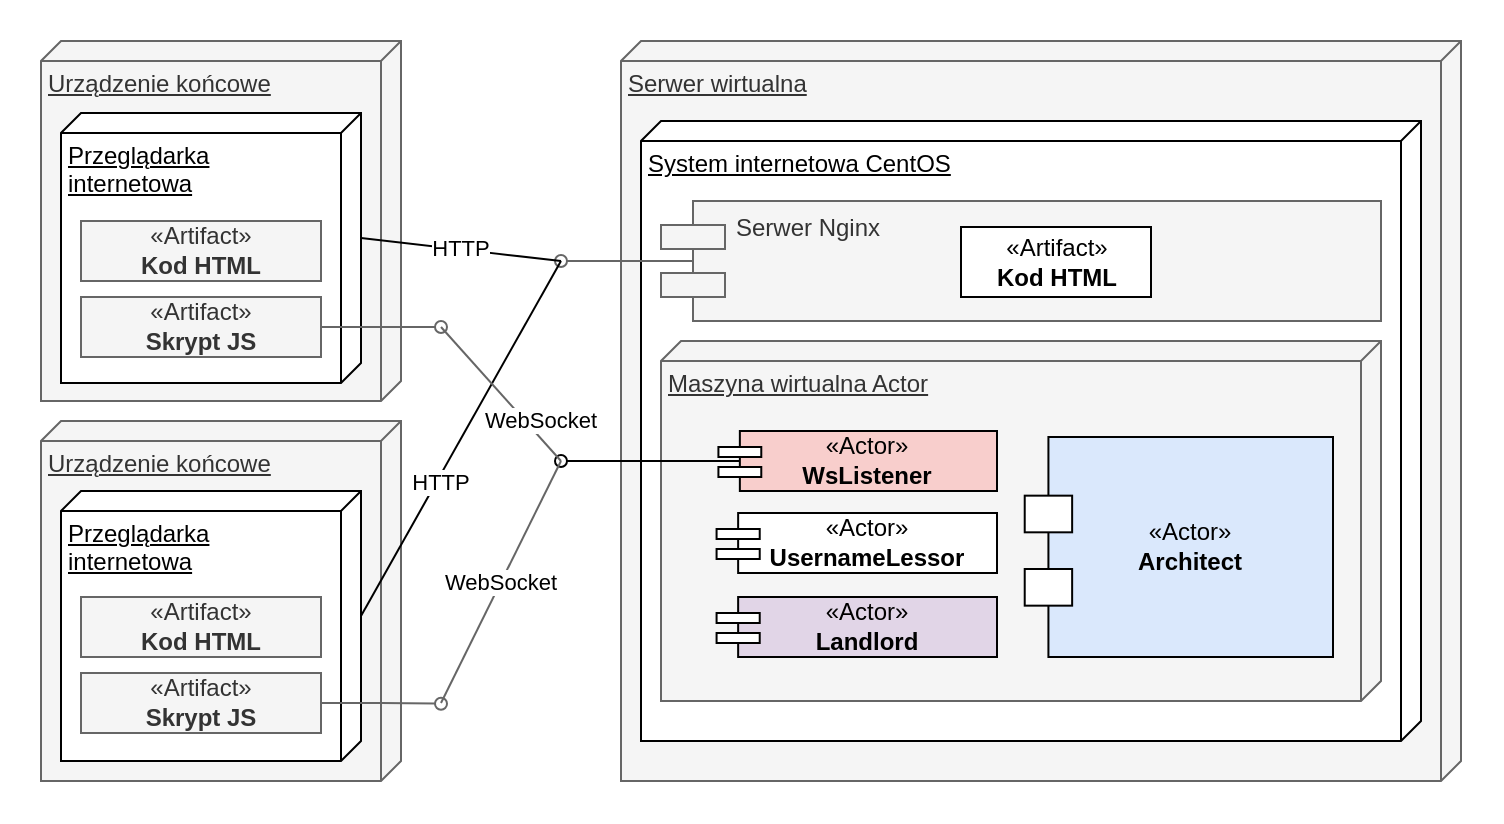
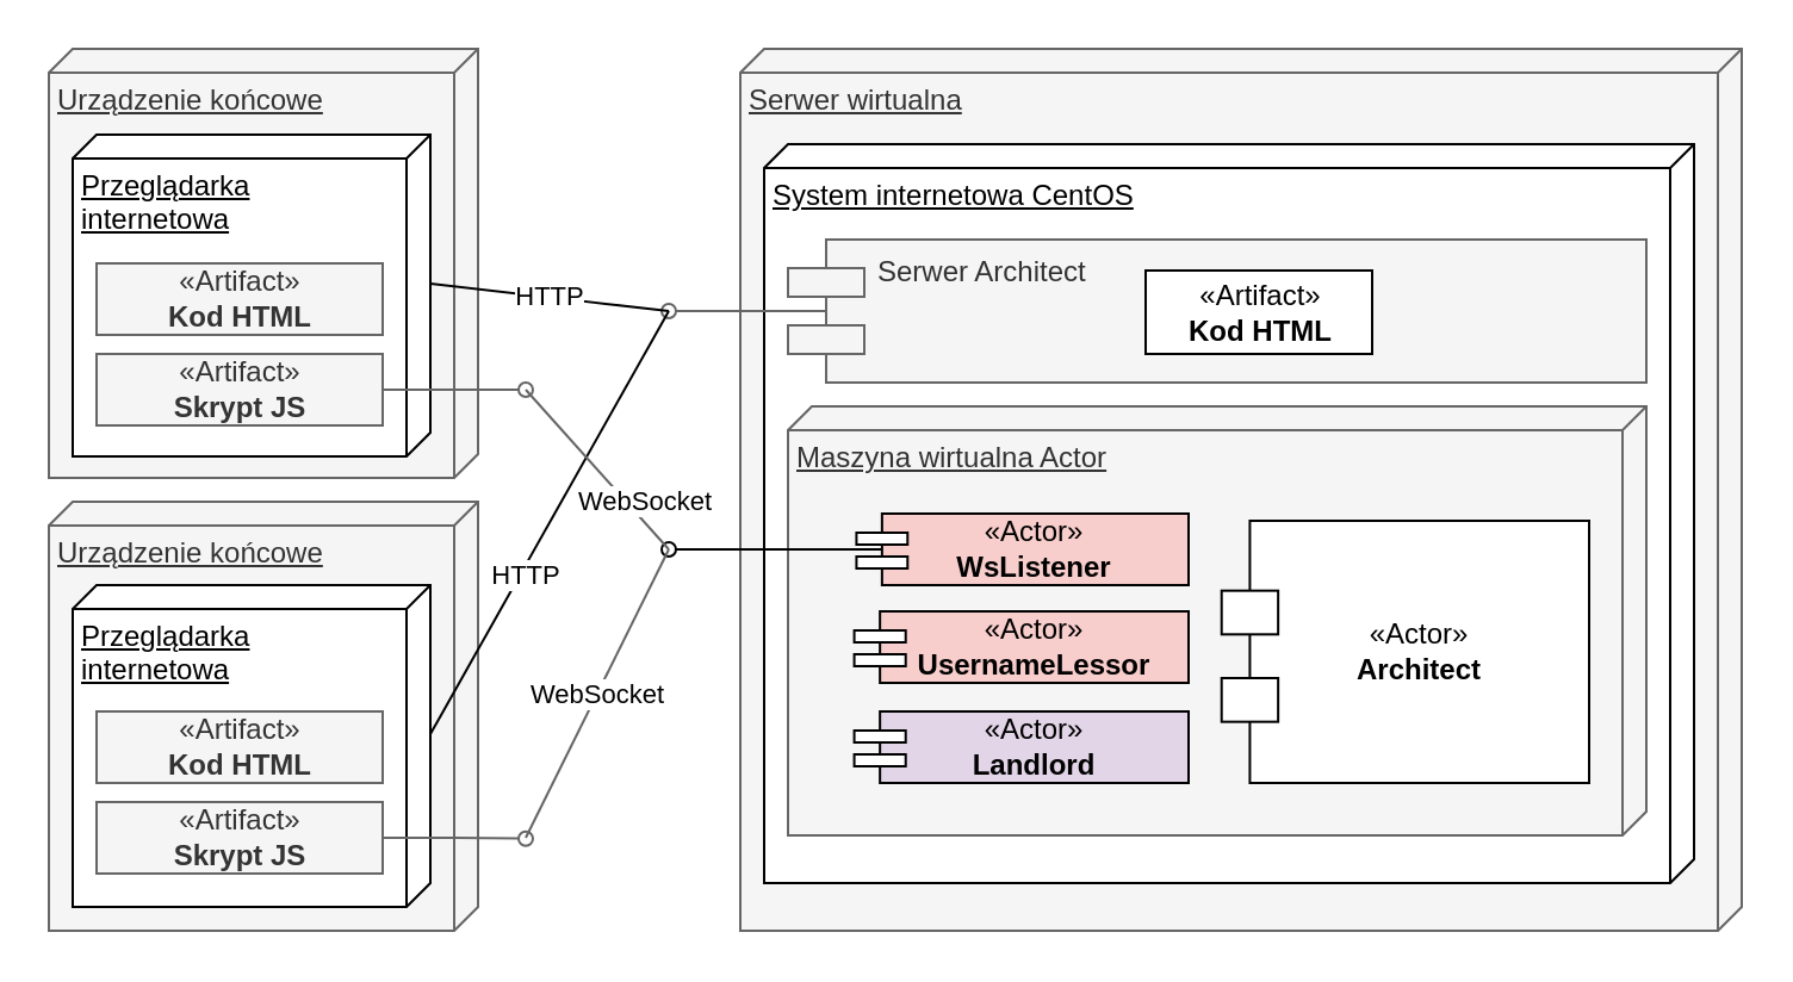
- <mxCell id="7" value="Serwer Nginx" style="shape=component;align=left;spacingLeft=36;fillColor=#f5f5f5;strokeColor=#666666;fontColor=#333333;verticalAlign=top;" parent="1" vertex="1"><mxGeometry x="330" y="100" width="360" height="60" as="geometry" /></mxCell>
+ <mxCell id="7" value="Serwer Architect" style="shape=component;align=left;spacingLeft=36;fillColor=#f5f5f5;strokeColor=#666666;fontColor=#333333;verticalAlign=top;" parent="1" vertex="1"><mxGeometry x="330" y="100" width="360" height="60" as="geometry" /></mxCell>
- <mxCell id="22" value="&lt;div style=&quot;text-align: center&quot;&gt;&lt;span&gt;«Actor»&lt;/span&gt;&lt;br&gt;&lt;b&gt;UsernameLessor&lt;/b&gt;&lt;/div&gt;&lt;div style=&quot;text-align: center&quot;&gt;&lt;/div&gt;" style="rounded=0;whiteSpace=wrap;html=1;align=center;" parent="21" vertex="1"><mxGeometry x="21.571" width="129.429" height="30" as="geometry" /></mxCell>
+ <mxCell id="22" value="&lt;div style=&quot;text-align: center&quot;&gt;&lt;span&gt;«Actor»&lt;/span&gt;&lt;br&gt;&lt;b&gt;UsernameLessor&lt;/b&gt;&lt;/div&gt;&lt;div style=&quot;text-align: center&quot;&gt;&lt;/div&gt;" style="rounded=0;whiteSpace=wrap;html=1;align=center;fillColor=#f8cecc;" parent="21" vertex="1"><mxGeometry x="21.571" width="129.429" height="30" as="geometry" /></mxCell>
- <mxCell id="10" value="&lt;div style=&quot;text-align: center&quot;&gt;&lt;span&gt;«Actor»&lt;/span&gt;&lt;br&gt;&lt;b&gt;Architect&lt;/b&gt;&lt;/div&gt;&lt;div style=&quot;text-align: center&quot;&gt;&lt;/div&gt;" style="rounded=0;whiteSpace=wrap;html=1;align=center;fillColor=#dae8fc;" parent="9" vertex="1"><mxGeometry x="23.714" width="142.286" height="110" as="geometry" /></mxCell>
+ <mxCell id="10" value="&lt;div style=&quot;text-align: center&quot;&gt;&lt;span&gt;«Actor»&lt;/span&gt;&lt;br&gt;&lt;b&gt;Architect&lt;/b&gt;&lt;/div&gt;&lt;div style=&quot;text-align: center&quot;&gt;&lt;/div&gt;" style="rounded=0;whiteSpace=wrap;html=1;align=center;" parent="9" vertex="1"><mxGeometry x="23.714" width="142.286" height="110" as="geometry" /></mxCell>
